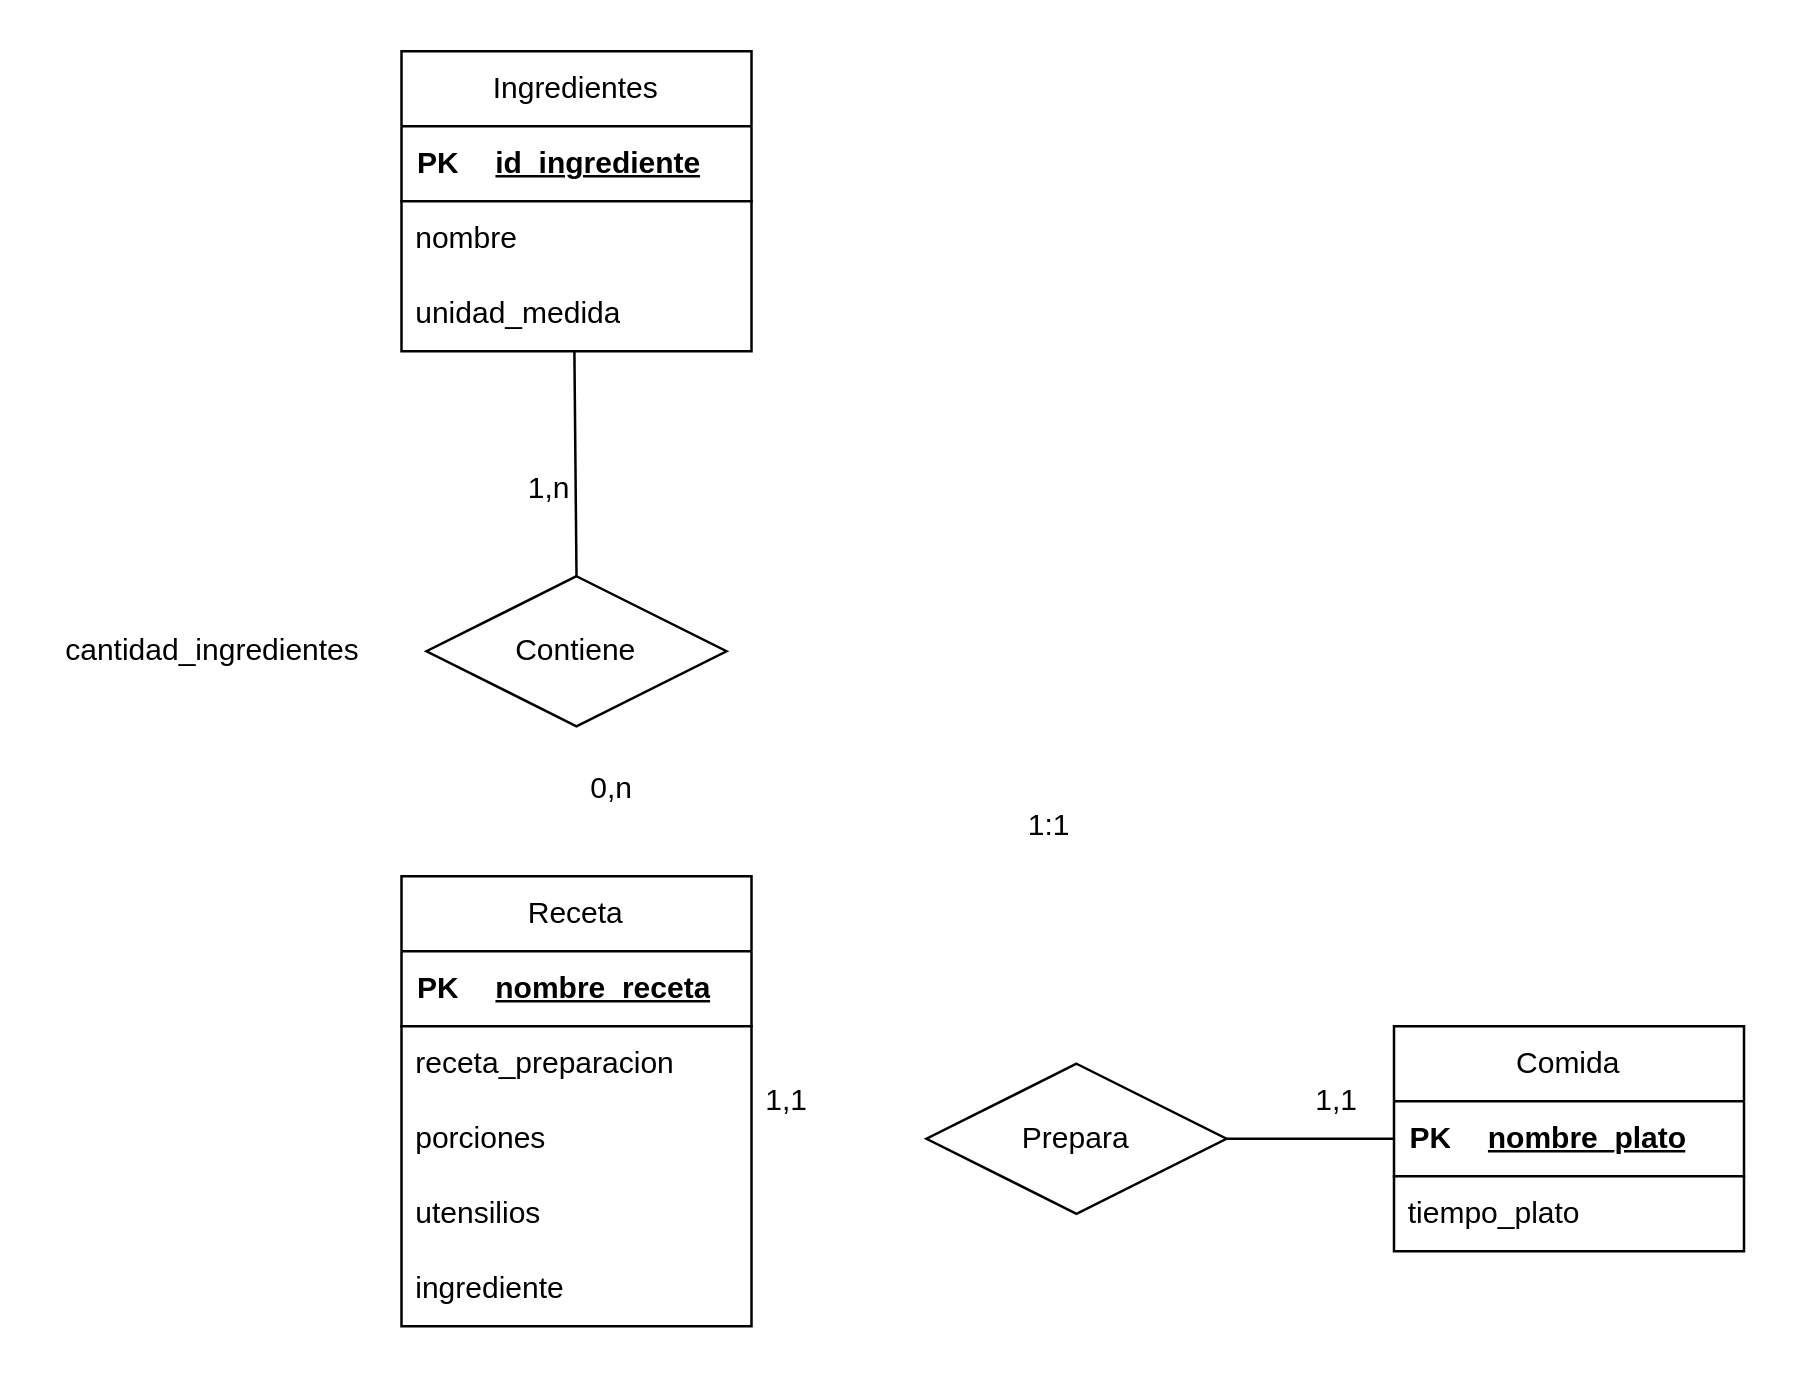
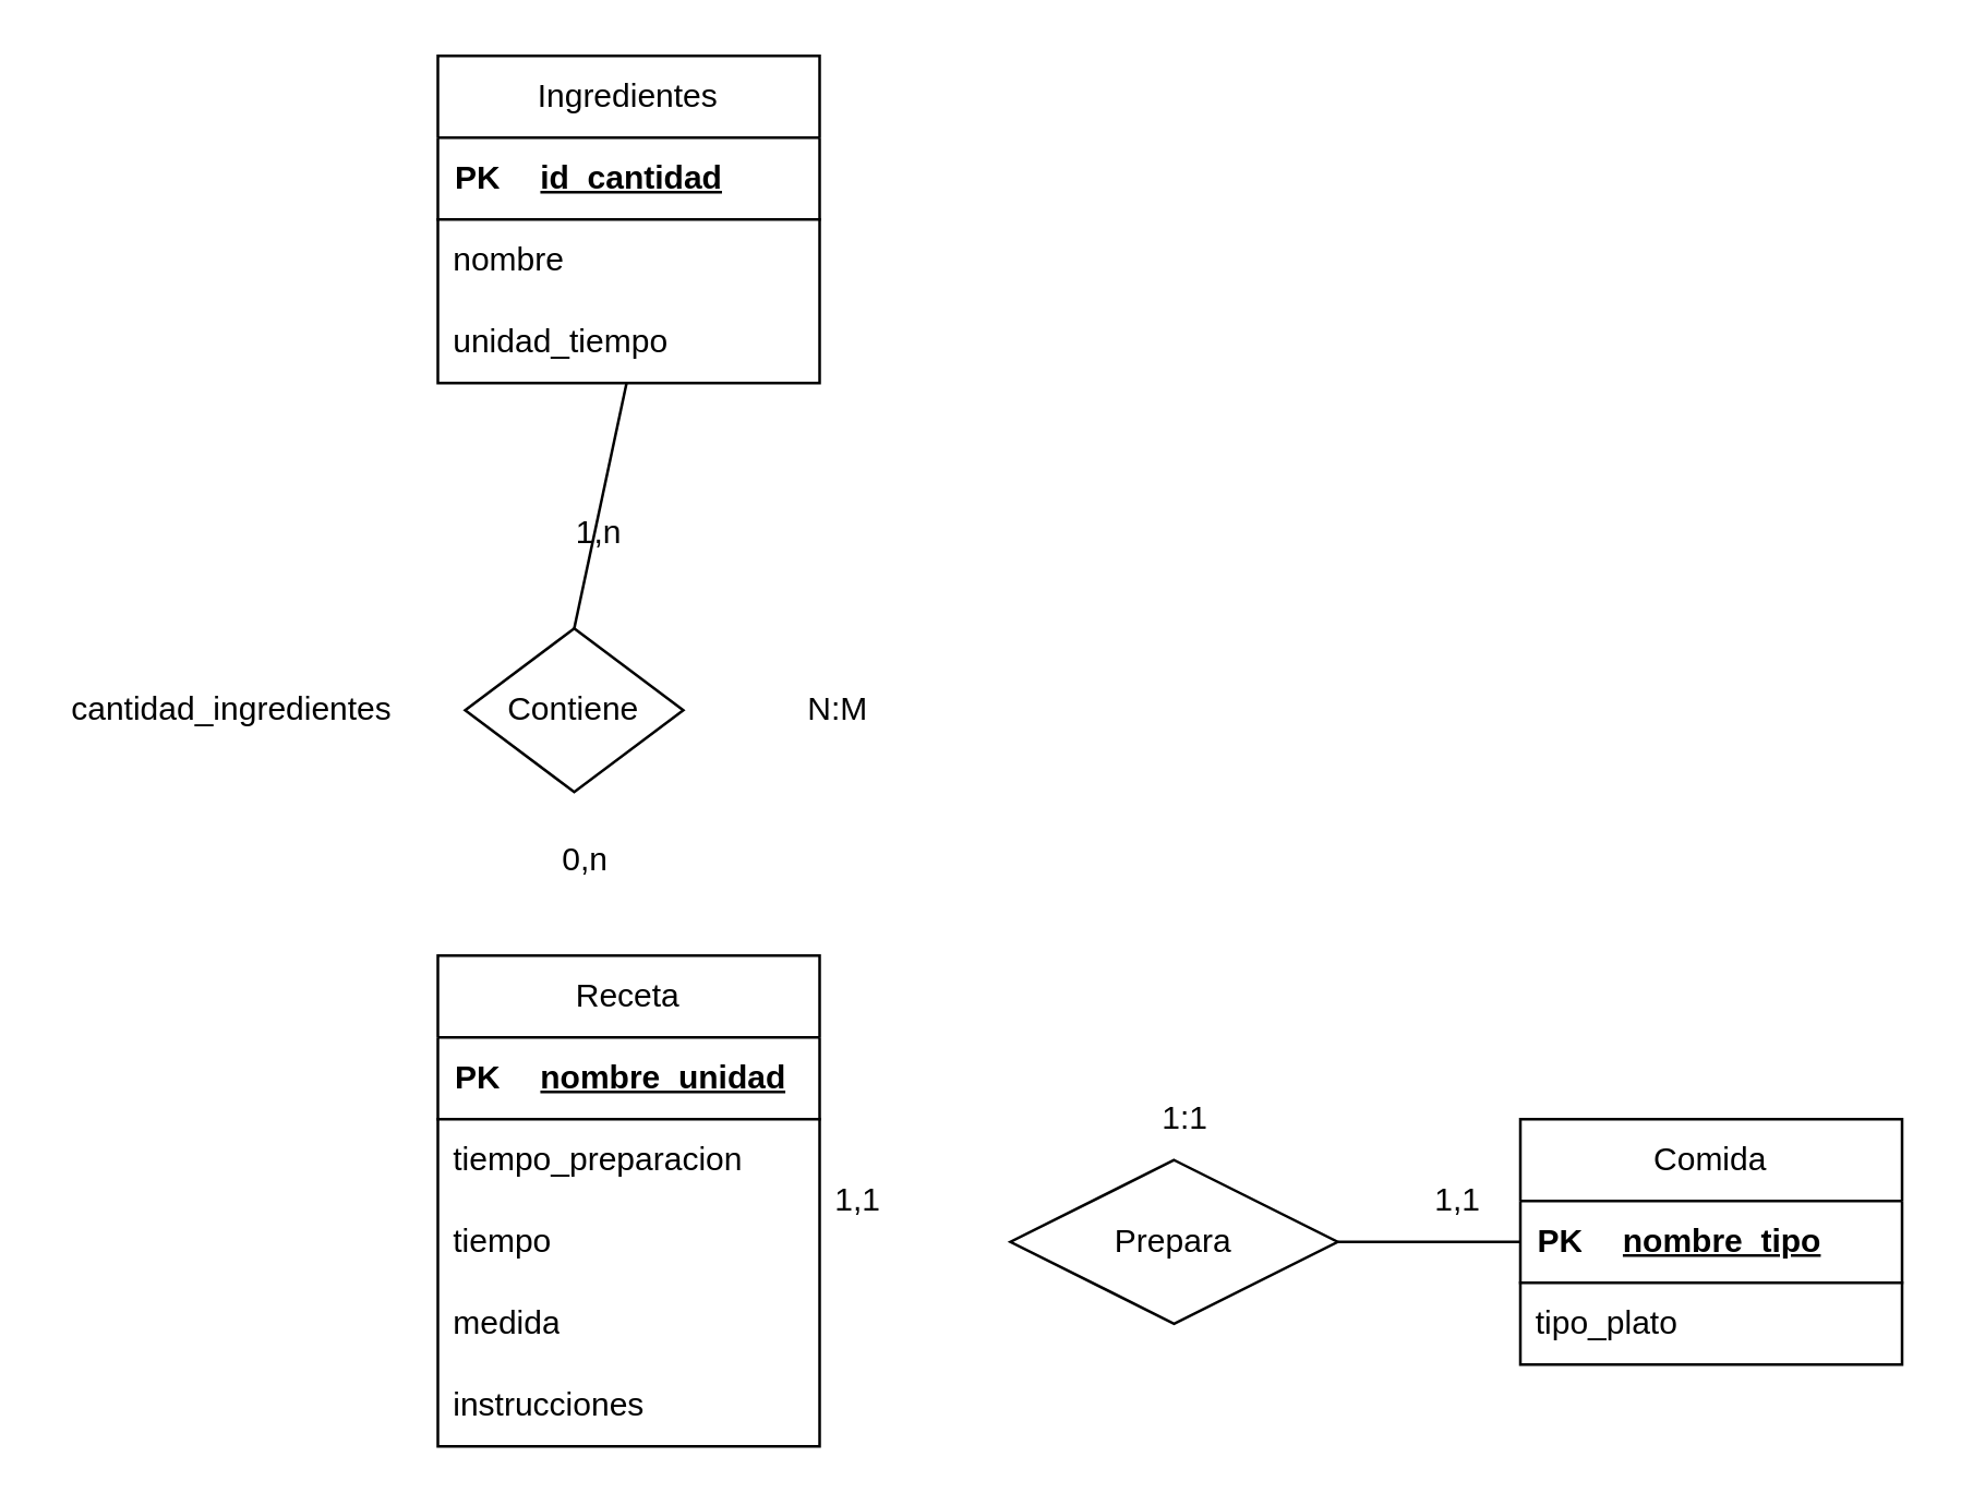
- <mxCell id="15" value="id_ingrediente" style="shape=partialRectangle;connectable=0;fillColor=none;top=0;left=0;bottom=0;right=0;align=left;spacingLeft=6;fontStyle=5;overflow=hidden;whiteSpace=wrap;html=1;" vertex="1" parent="13"><mxGeometry x="30" width="110" height="30" as="geometry"><mxRectangle width="110" height="30" as="alternateBounds" /></mxGeometry></mxCell>
+ <mxCell id="15" value="id_cantidad" style="shape=partialRectangle;connectable=0;fillColor=none;top=0;left=0;bottom=0;right=0;align=left;spacingLeft=6;fontStyle=5;overflow=hidden;whiteSpace=wrap;html=1;" vertex="1" parent="13"><mxGeometry x="30" width="110" height="30" as="geometry"><mxRectangle width="110" height="30" as="alternateBounds" /></mxGeometry></mxCell>
- <mxCell id="17" value="unidad_medida" style="text;strokeColor=none;fillColor=none;align=left;verticalAlign=middle;spacingLeft=4;spacingRight=4;overflow=hidden;points=[[0,0.5],[1,0.5]];portConstraint=eastwest;rotatable=0;whiteSpace=wrap;html=1;" vertex="1" parent="11"><mxGeometry y="90" width="140" height="30" as="geometry" /></mxCell>
+ <mxCell id="17" value="unidad_tiempo" style="text;strokeColor=none;fillColor=none;align=left;verticalAlign=middle;spacingLeft=4;spacingRight=4;overflow=hidden;points=[[0,0.5],[1,0.5]];portConstraint=eastwest;rotatable=0;whiteSpace=wrap;html=1;" vertex="1" parent="11"><mxGeometry y="90" width="140" height="30" as="geometry" /></mxCell>
- <mxCell id="24" value="Contiene" style="shape=rhombus;perimeter=rhombusPerimeter;whiteSpace=wrap;html=1;align=center;" vertex="1" parent="1"><mxGeometry x="170" y="230" width="120" height="60" as="geometry" /></mxCell>
+ <mxCell id="24" value="Contiene" style="shape=rhombus;perimeter=rhombusPerimeter;whiteSpace=wrap;html=1;align=center;" vertex="1" parent="1"><mxGeometry x="170" y="230" width="80" height="60" as="geometry" /></mxCell>
+ <mxCell id="26" value="N:M" style="text;strokeColor=none;fillColor=none;align=left;verticalAlign=middle;spacingLeft=4;spacingRight=4;overflow=hidden;points=[[0,0.5],[1,0.5]];portConstraint=eastwest;rotatable=0;whiteSpace=wrap;html=1;" vertex="1" parent="1"><mxGeometry x="290" y="245" width="140" height="30" as="geometry" /></mxCell>
- <mxCell id="28" value="0,n" style="text;strokeColor=none;fillColor=none;align=left;verticalAlign=middle;spacingLeft=4;spacingRight=4;overflow=hidden;points=[[0,0.5],[1,0.5]];portConstraint=eastwest;rotatable=0;whiteSpace=wrap;html=1;" vertex="1" parent="1"><mxGeometry x="230" y="300" width="140" height="30" as="geometry" /></mxCell>
+ <mxCell id="28" value="0,n" style="text;strokeColor=none;fillColor=none;align=left;verticalAlign=middle;spacingLeft=4;spacingRight=4;overflow=hidden;points=[[0,0.5],[1,0.5]];portConstraint=eastwest;rotatable=0;whiteSpace=wrap;html=1;" vertex="1" parent="1"><mxGeometry x="200" y="300" width="140" height="30" as="geometry" /></mxCell>
- <mxCell id="33" value="1:1" style="text;strokeColor=none;fillColor=none;align=left;verticalAlign=middle;spacingLeft=4;spacingRight=4;overflow=hidden;points=[[0,0.5],[1,0.5]];portConstraint=eastwest;rotatable=0;whiteSpace=wrap;html=1;" vertex="1" parent="1"><mxGeometry x="405" y="315" width="50" height="30" as="geometry" /></mxCell>
+ <mxCell id="33" value="1:1" style="text;strokeColor=none;fillColor=none;align=left;verticalAlign=middle;spacingLeft=4;spacingRight=4;overflow=hidden;points=[[0,0.5],[1,0.5]];portConstraint=eastwest;rotatable=0;whiteSpace=wrap;html=1;" vertex="1" parent="1"><mxGeometry x="420" y="395" width="50" height="30" as="geometry" /></mxCell>
- <mxCell id="6" value="nombre_receta" style="shape=partialRectangle;connectable=0;fillColor=none;top=0;left=0;bottom=0;right=0;align=left;spacingLeft=6;fontStyle=5;overflow=hidden;whiteSpace=wrap;html=1;" vertex="1" parent="4"><mxGeometry x="30" width="110" height="30" as="geometry"><mxRectangle width="110" height="30" as="alternateBounds" /></mxGeometry></mxCell>
+ <mxCell id="6" value="nombre_unidad" style="shape=partialRectangle;connectable=0;fillColor=none;top=0;left=0;bottom=0;right=0;align=left;spacingLeft=6;fontStyle=5;overflow=hidden;whiteSpace=wrap;html=1;" vertex="1" parent="4"><mxGeometry x="30" width="110" height="30" as="geometry"><mxRectangle width="110" height="30" as="alternateBounds" /></mxGeometry></mxCell>
- <mxCell id="7" value="receta_preparacion" style="text;strokeColor=none;fillColor=none;align=left;verticalAlign=middle;spacingLeft=4;spacingRight=4;overflow=hidden;points=[[0,0.5],[1,0.5]];portConstraint=eastwest;rotatable=0;whiteSpace=wrap;html=1;" vertex="1" parent="2"><mxGeometry y="60" width="140" height="30" as="geometry" /></mxCell>
+ <mxCell id="7" value="tiempo_preparacion" style="text;strokeColor=none;fillColor=none;align=left;verticalAlign=middle;spacingLeft=4;spacingRight=4;overflow=hidden;points=[[0,0.5],[1,0.5]];portConstraint=eastwest;rotatable=0;whiteSpace=wrap;html=1;" vertex="1" parent="2"><mxGeometry y="60" width="140" height="30" as="geometry" /></mxCell>
- <mxCell id="8" value="porciones" style="text;strokeColor=none;fillColor=none;align=left;verticalAlign=middle;spacingLeft=4;spacingRight=4;overflow=hidden;points=[[0,0.5],[1,0.5]];portConstraint=eastwest;rotatable=0;whiteSpace=wrap;html=1;" vertex="1" parent="2"><mxGeometry y="90" width="140" height="30" as="geometry" /></mxCell>
+ <mxCell id="8" value="tiempo" style="text;strokeColor=none;fillColor=none;align=left;verticalAlign=middle;spacingLeft=4;spacingRight=4;overflow=hidden;points=[[0,0.5],[1,0.5]];portConstraint=eastwest;rotatable=0;whiteSpace=wrap;html=1;" vertex="1" parent="2"><mxGeometry y="90" width="140" height="30" as="geometry" /></mxCell>
- <mxCell id="22" value="nombre_plato" style="shape=partialRectangle;connectable=0;fillColor=none;top=0;left=0;bottom=0;right=0;align=left;spacingLeft=6;fontStyle=5;overflow=hidden;whiteSpace=wrap;html=1;" vertex="1" parent="20"><mxGeometry x="30" width="110" height="30" as="geometry"><mxRectangle width="110" height="30" as="alternateBounds" /></mxGeometry></mxCell>
+ <mxCell id="22" value="nombre_tipo" style="shape=partialRectangle;connectable=0;fillColor=none;top=0;left=0;bottom=0;right=0;align=left;spacingLeft=6;fontStyle=5;overflow=hidden;whiteSpace=wrap;html=1;" vertex="1" parent="20"><mxGeometry x="30" width="110" height="30" as="geometry"><mxRectangle width="110" height="30" as="alternateBounds" /></mxGeometry></mxCell>
- <mxCell id="9" value="utensilios" style="text;strokeColor=none;fillColor=none;align=left;verticalAlign=middle;spacingLeft=4;spacingRight=4;overflow=hidden;points=[[0,0.5],[1,0.5]];portConstraint=eastwest;rotatable=0;whiteSpace=wrap;html=1;" vertex="1" parent="2"><mxGeometry y="120" width="140" height="30" as="geometry" /></mxCell>
+ <mxCell id="9" value="medida" style="text;strokeColor=none;fillColor=none;align=left;verticalAlign=middle;spacingLeft=4;spacingRight=4;overflow=hidden;points=[[0,0.5],[1,0.5]];portConstraint=eastwest;rotatable=0;whiteSpace=wrap;html=1;" vertex="1" parent="2"><mxGeometry y="120" width="140" height="30" as="geometry" /></mxCell>
- <mxCell id="23" value="tiempo_plato" style="text;strokeColor=none;fillColor=none;align=left;verticalAlign=middle;spacingLeft=4;spacingRight=4;overflow=hidden;points=[[0,0.5],[1,0.5]];portConstraint=eastwest;rotatable=0;whiteSpace=wrap;html=1;" vertex="1" parent="18"><mxGeometry y="60" width="140" height="30" as="geometry" /></mxCell>
+ <mxCell id="23" value="tipo_plato" style="text;strokeColor=none;fillColor=none;align=left;verticalAlign=middle;spacingLeft=4;spacingRight=4;overflow=hidden;points=[[0,0.5],[1,0.5]];portConstraint=eastwest;rotatable=0;whiteSpace=wrap;html=1;" vertex="1" parent="18"><mxGeometry y="60" width="140" height="30" as="geometry" /></mxCell>
- <mxCell id="10" value="ingrediente" style="text;strokeColor=none;fillColor=none;align=left;verticalAlign=middle;spacingLeft=4;spacingRight=4;overflow=hidden;points=[[0,0.5],[1,0.5]];portConstraint=eastwest;rotatable=0;whiteSpace=wrap;html=1;" vertex="1" parent="2"><mxGeometry y="150" width="140" height="30" as="geometry" /></mxCell>
+ <mxCell id="10" value="instrucciones" style="text;strokeColor=none;fillColor=none;align=left;verticalAlign=middle;spacingLeft=4;spacingRight=4;overflow=hidden;points=[[0,0.5],[1,0.5]];portConstraint=eastwest;rotatable=0;whiteSpace=wrap;html=1;" vertex="1" parent="2"><mxGeometry y="150" width="140" height="30" as="geometry" /></mxCell>
